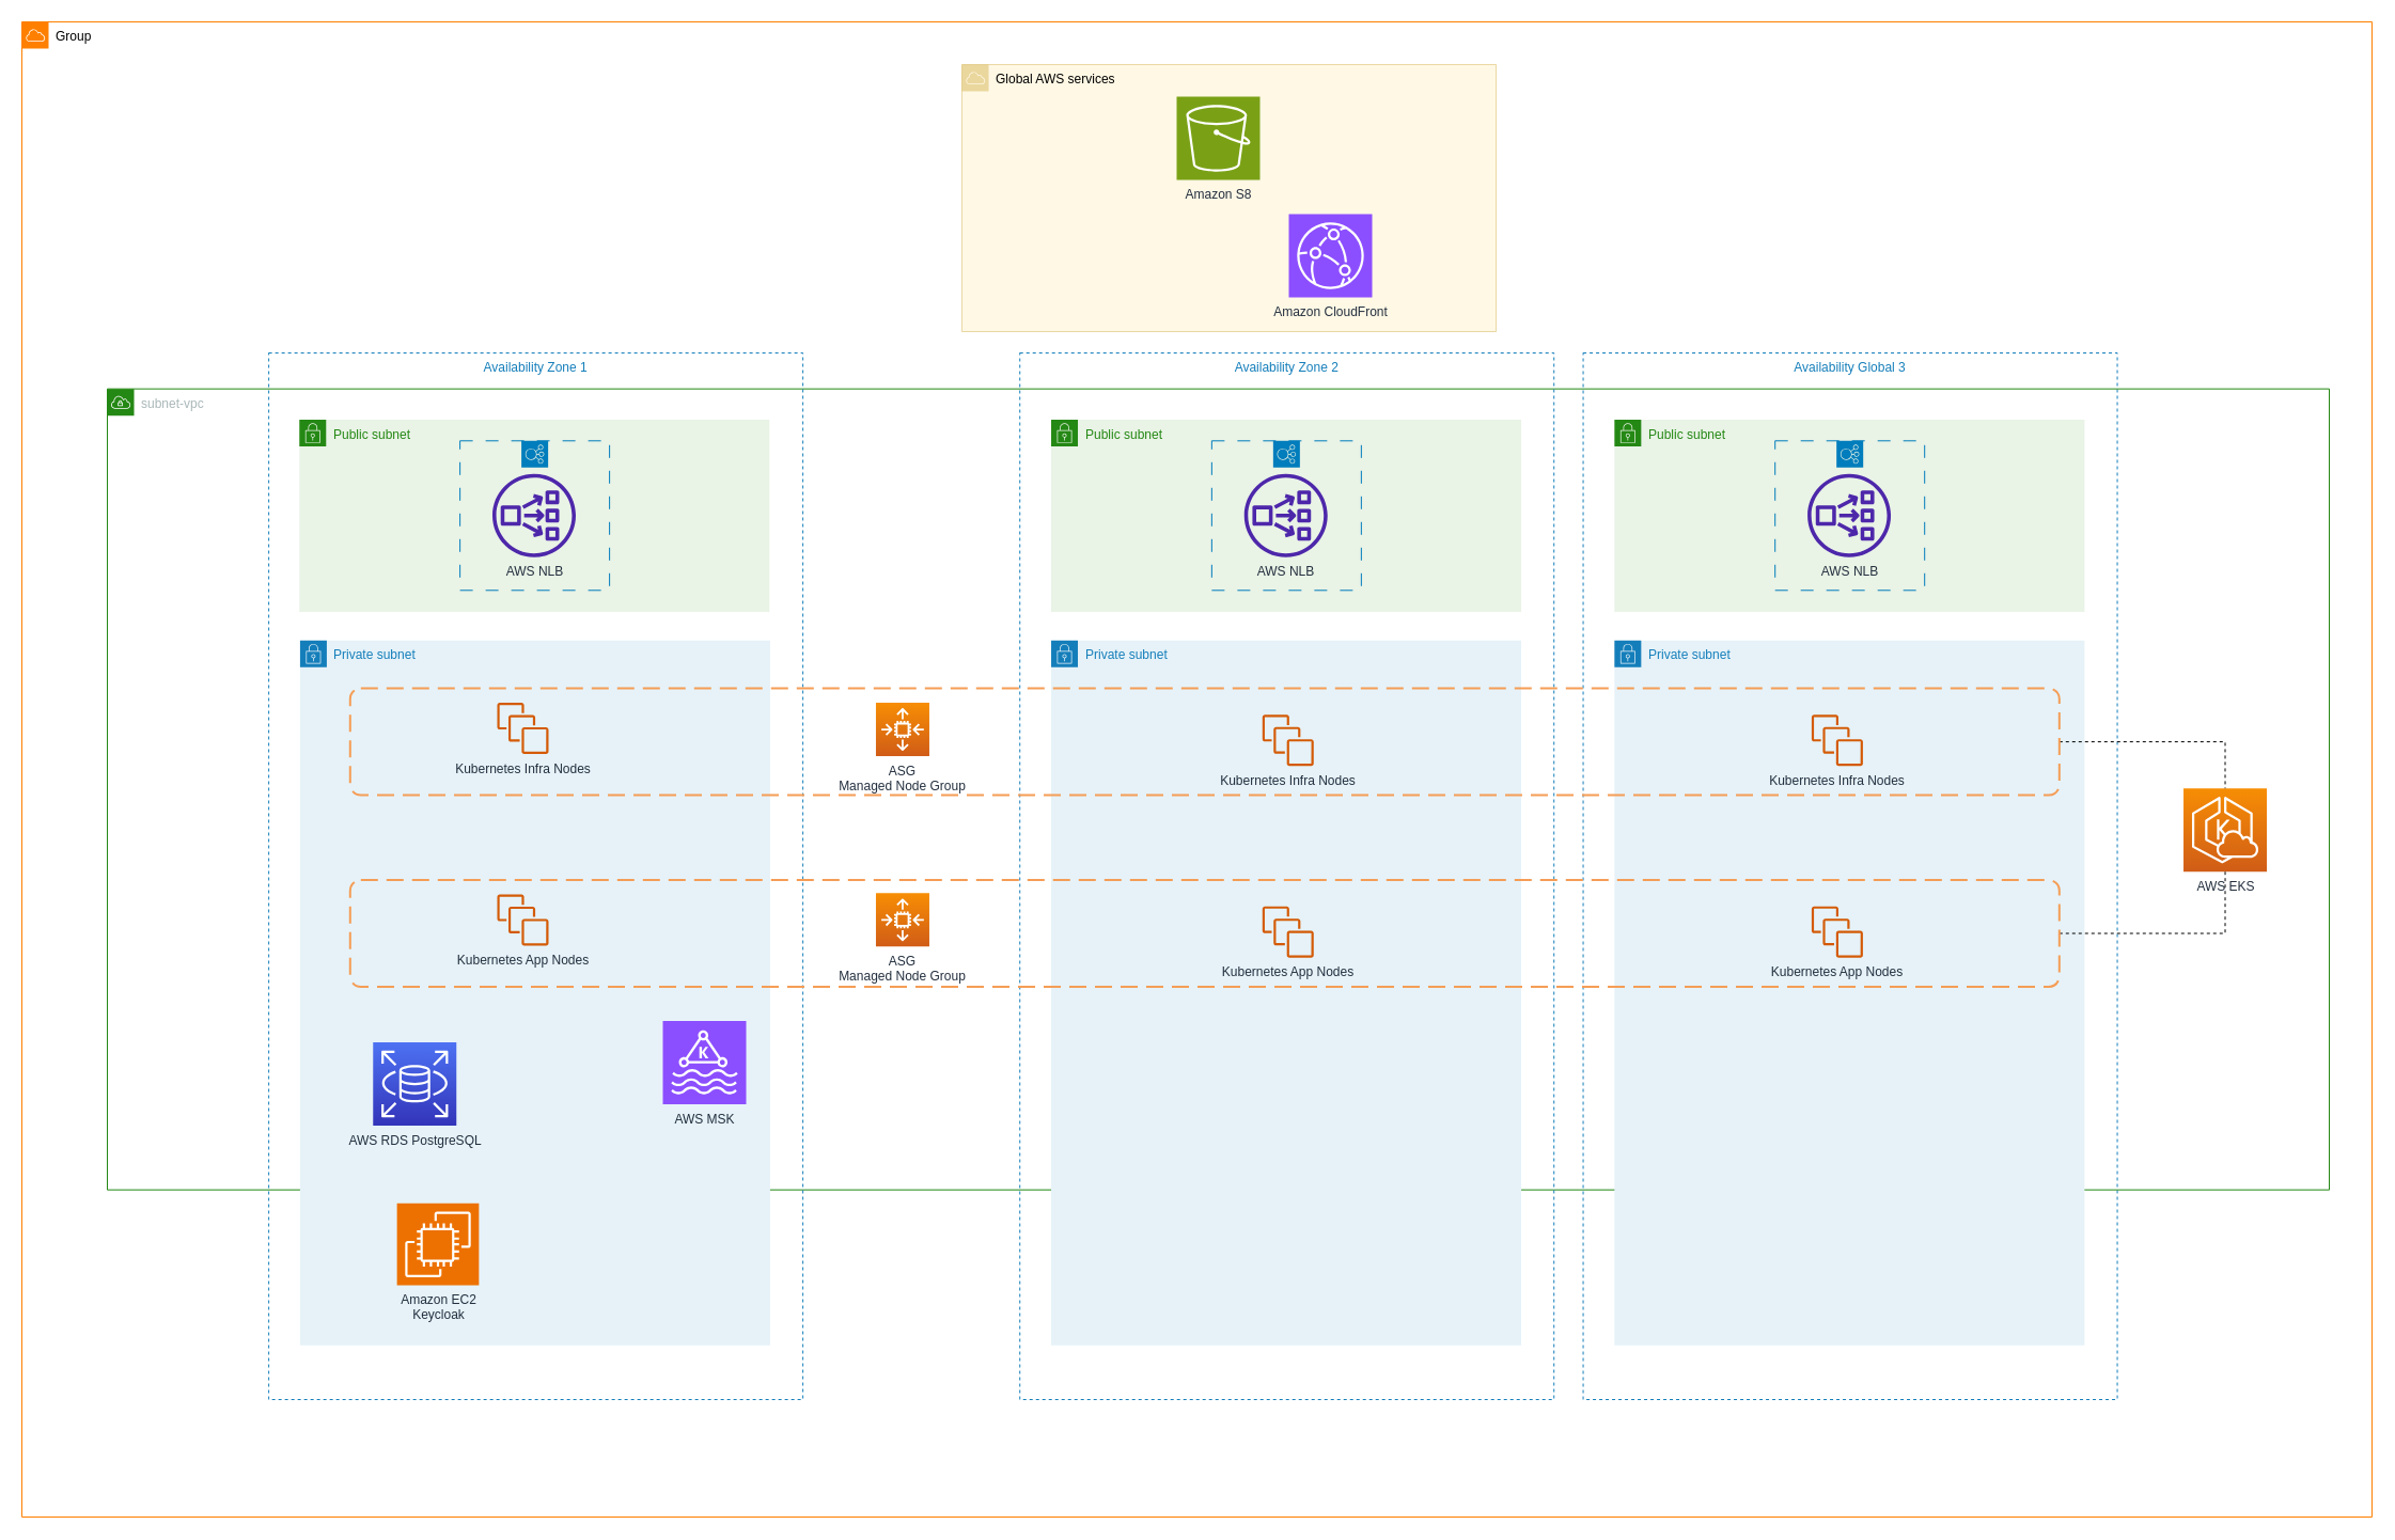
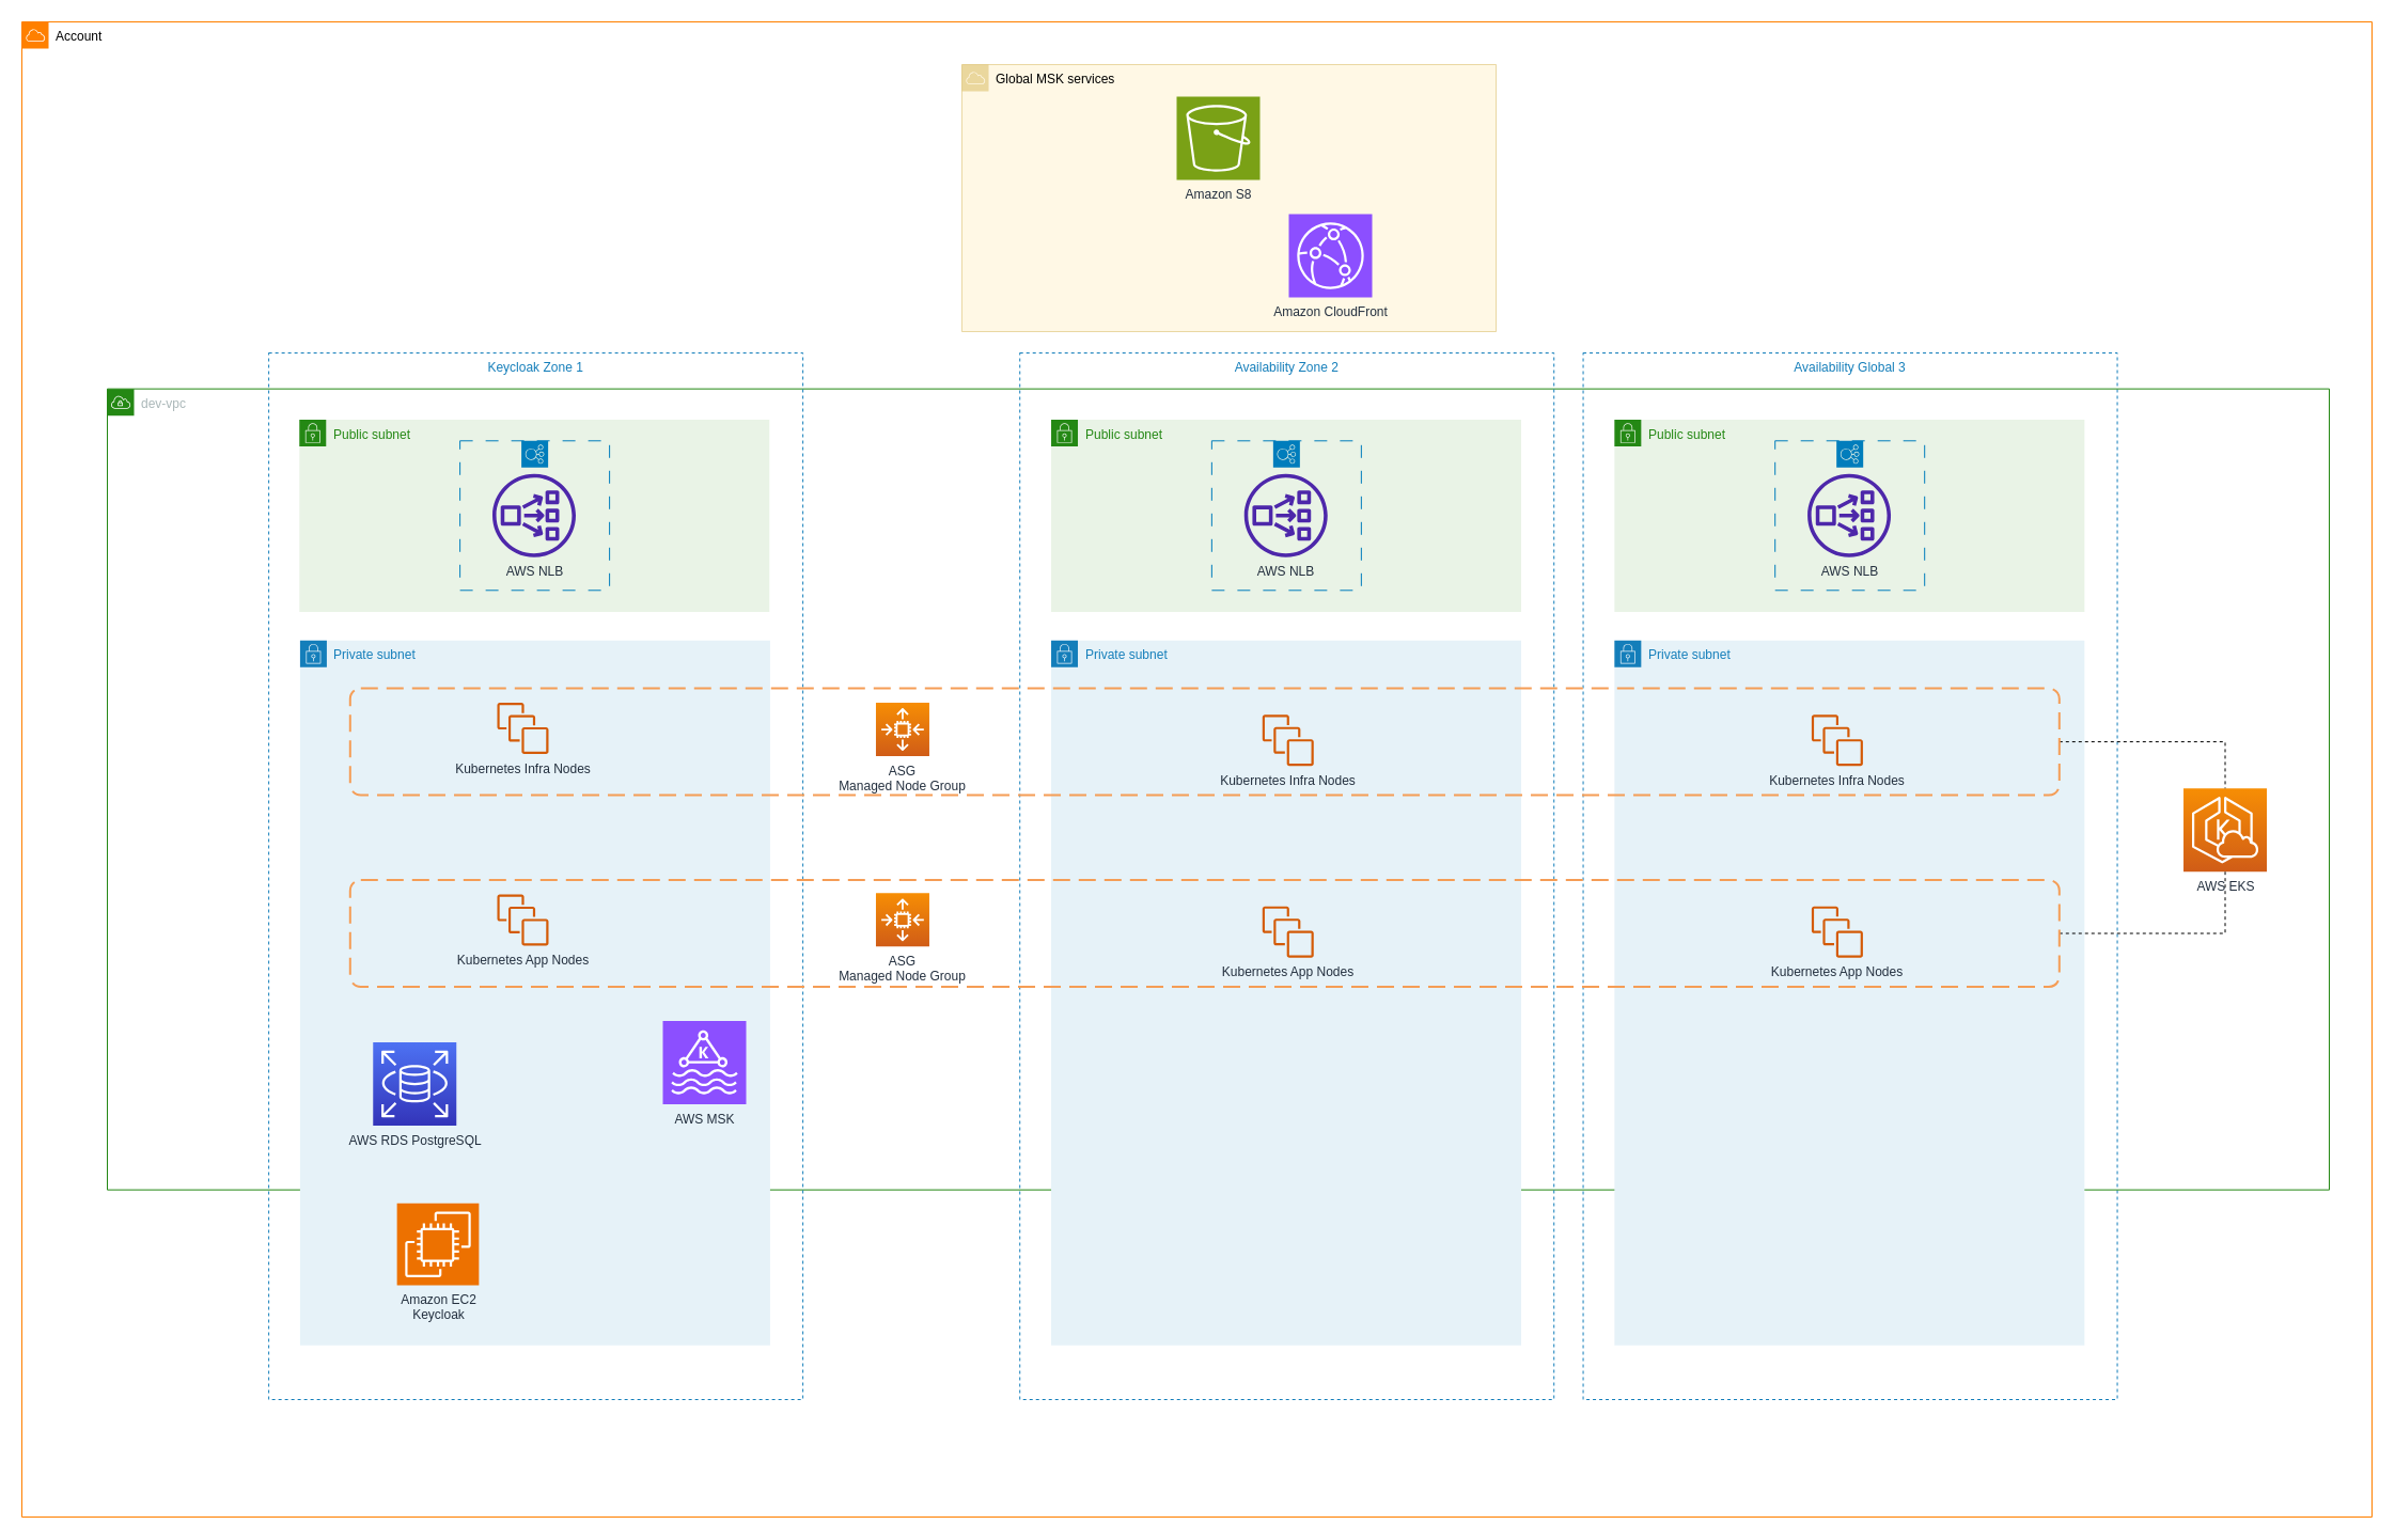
- <mxCell id="2" value="Group" style="sketch=0;outlineConnect=0;html=1;whiteSpace=wrap;fontSize=12;fontStyle=0;shape=mxgraph.aws4.group;grIcon=mxgraph.aws4.group_aws_cloud;verticalAlign=top;align=left;spacingLeft=30;dashed=0;strokeColor=#FF8000;gradientColor=none;gradientDirection=north;shadow=0;" vertex="1" parent="1"><mxGeometry x="20" y="20" width="2200" height="1400" as="geometry" /></mxCell>
+ <mxCell id="2" value="Account" style="sketch=0;outlineConnect=0;html=1;whiteSpace=wrap;fontSize=12;fontStyle=0;shape=mxgraph.aws4.group;grIcon=mxgraph.aws4.group_aws_cloud;verticalAlign=top;align=left;spacingLeft=30;dashed=0;strokeColor=#FF8000;gradientColor=none;gradientDirection=north;shadow=0;" vertex="1" parent="1"><mxGeometry x="20" y="20" width="2200" height="1400" as="geometry" /></mxCell>
- <mxCell id="3" value="Global AWS services" style="sketch=0;outlineConnect=0;html=1;whiteSpace=wrap;fontSize=12;fontStyle=0;shape=mxgraph.aws4.group;grIcon=mxgraph.aws4.group_aws_cloud;strokeColor=#d6b656;fillColor=#fff2cc;verticalAlign=top;align=left;spacingLeft=30;dashed=0;opacity=50;" vertex="1" parent="1"><mxGeometry x="900" y="60" width="500" height="250" as="geometry" /></mxCell>
+ <mxCell id="3" value="Global MSK services" style="sketch=0;outlineConnect=0;html=1;whiteSpace=wrap;fontSize=12;fontStyle=0;shape=mxgraph.aws4.group;grIcon=mxgraph.aws4.group_aws_cloud;strokeColor=#d6b656;fillColor=#fff2cc;verticalAlign=top;align=left;spacingLeft=30;dashed=0;opacity=50;" vertex="1" parent="1"><mxGeometry x="900" y="60" width="500" height="250" as="geometry" /></mxCell>
- <mxCell id="7" value="Availability Zone 1" style="fillColor=none;strokeColor=#147EBA;dashed=1;verticalAlign=top;fontStyle=0;fontColor=#147EBA;" vertex="1" parent="4"><mxGeometry x="161.13" width="500" height="980" as="geometry" /></mxCell>
+ <mxCell id="7" value="Keycloak Zone 1" style="fillColor=none;strokeColor=#147EBA;dashed=1;verticalAlign=top;fontStyle=0;fontColor=#147EBA;" vertex="1" parent="4"><mxGeometry x="161.13" width="500" height="980" as="geometry" /></mxCell>
- <mxCell id="6" value="subnet-vpc" style="points=[[0,0],[0.25,0],[0.5,0],[0.75,0],[1,0],[1,0.25],[1,0.5],[1,0.75],[1,1],[0.75,1],[0.5,1],[0.25,1],[0,1],[0,0.75],[0,0.5],[0,0.25]];outlineConnect=0;gradientColor=none;html=1;whiteSpace=wrap;fontSize=12;fontStyle=0;shape=mxgraph.aws4.group;grIcon=mxgraph.aws4.group_vpc;strokeColor=#248814;fillColor=none;verticalAlign=top;align=left;spacingLeft=30;fontColor=#AAB7B8;dashed=0;" vertex="1" parent="4"><mxGeometry x="10" y="33.649" width="2080" height="750" as="geometry" /></mxCell>
+ <mxCell id="6" value="dev-vpc" style="points=[[0,0],[0.25,0],[0.5,0],[0.75,0],[1,0],[1,0.25],[1,0.5],[1,0.75],[1,1],[0.75,1],[0.5,1],[0.25,1],[0,1],[0,0.75],[0,0.5],[0,0.25]];outlineConnect=0;gradientColor=none;html=1;whiteSpace=wrap;fontSize=12;fontStyle=0;shape=mxgraph.aws4.group;grIcon=mxgraph.aws4.group_vpc;strokeColor=#248814;fillColor=none;verticalAlign=top;align=left;spacingLeft=30;fontColor=#AAB7B8;dashed=0;" vertex="1" parent="4"><mxGeometry x="10" y="33.649" width="2080" height="750" as="geometry" /></mxCell>
